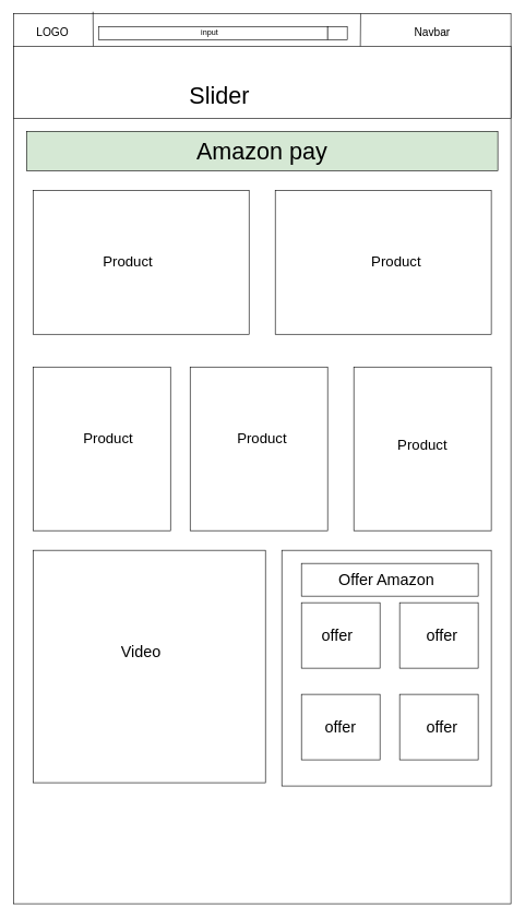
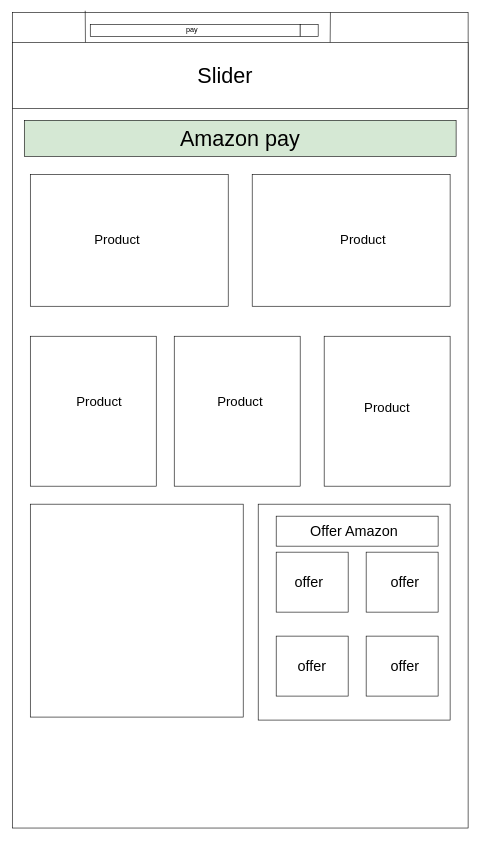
- <mxCell id="9" value="LOGO" style="text;html=1;strokeColor=none;fillColor=none;align=center;verticalAlign=middle;whiteSpace=wrap;rounded=0;fontSize=17;" parent="1" vertex="1"><mxGeometry x="50" y="40" width="60" height="20" as="geometry" /></mxCell>
- <mxCell id="16" value="input" style="text;html=1;strokeColor=none;fillColor=none;align=center;verticalAlign=middle;whiteSpace=wrap;rounded=0;fontSize=12;" parent="1" vertex="1"><mxGeometry x="300" y="40" width="40" height="20" as="geometry" /></mxCell>
+ <mxCell id="16" value="pay" style="text;html=1;strokeColor=none;fillColor=none;align=center;verticalAlign=middle;whiteSpace=wrap;rounded=0;fontSize=12;" parent="1" vertex="1"><mxGeometry x="300" y="40" width="40" height="20" as="geometry" /></mxCell>
- <mxCell id="8" value="Navbar" style="text;html=1;strokeColor=none;fillColor=none;align=center;verticalAlign=middle;whiteSpace=wrap;rounded=0;fontSize=17;" parent="1" vertex="1"><mxGeometry x="580" y="35" width="160" height="30" as="geometry" /></mxCell>
- <mxCell id="10" value="Slider" style="text;html=1;strokeColor=none;fillColor=none;align=center;verticalAlign=middle;whiteSpace=wrap;rounded=0;fontSize=36;" parent="1" vertex="1"><mxGeometry x="100" y="115" width="470" height="60" as="geometry" /></mxCell>
+ <mxCell id="10" value="Slider" style="text;html=1;strokeColor=none;fillColor=none;align=center;verticalAlign=middle;whiteSpace=wrap;rounded=0;fontSize=36;" parent="1" vertex="1"><mxGeometry x="140" y="95" width="470" height="60" as="geometry" /></mxCell>
- <mxCell id="24" value="Video" style="text;html=1;strokeColor=none;fillColor=none;align=center;verticalAlign=middle;whiteSpace=wrap;rounded=0;fontSize=24;" parent="1" vertex="1"><mxGeometry x="135" y="970" width="160" height="50" as="geometry" /></mxCell>
